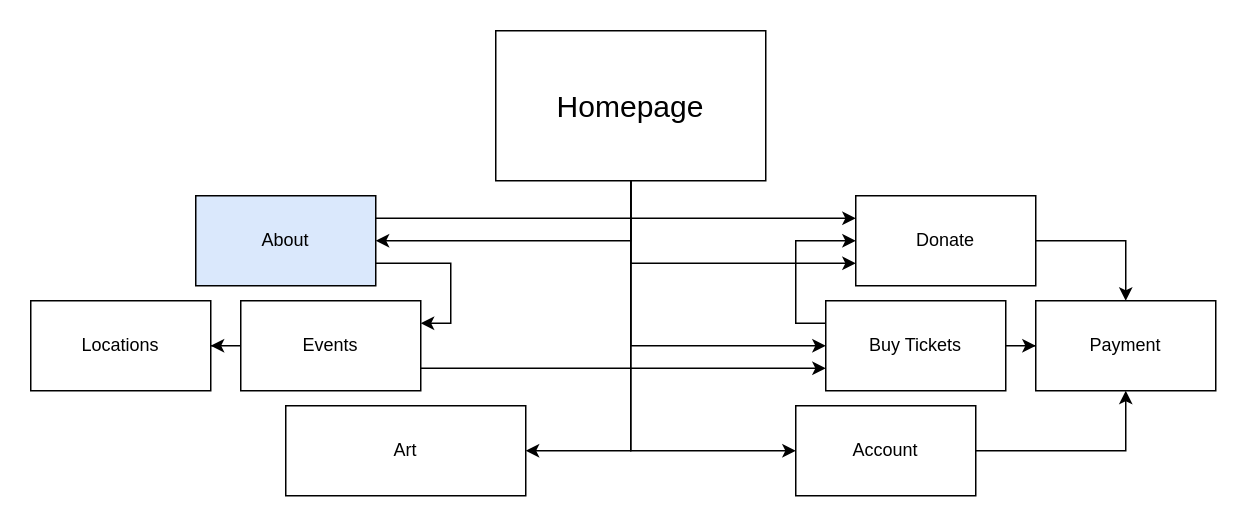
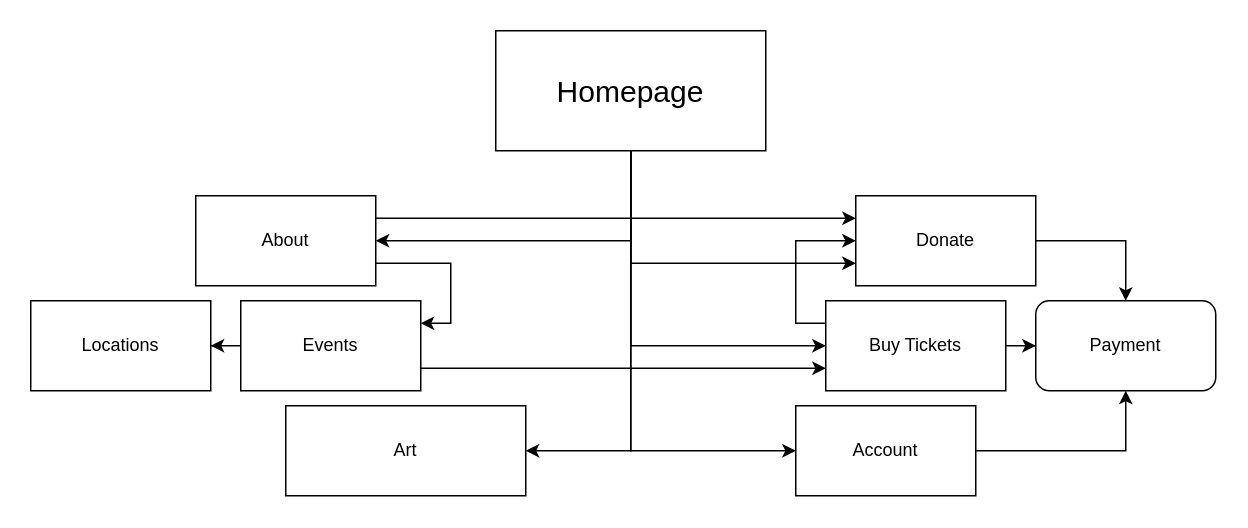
- <mxCell id="7" value="&lt;font style=&quot;font-size: 20px;&quot;&gt;Homepage&lt;/font&gt;" style="rounded=0;whiteSpace=wrap;html=1;" vertex="1" parent="1"><mxGeometry x="330" y="20" width="180" height="100" as="geometry" /></mxCell>
+ <mxCell id="7" value="&lt;font style=&quot;font-size: 20px;&quot;&gt;Homepage&lt;/font&gt;" style="rounded=0;whiteSpace=wrap;html=1;" vertex="1" parent="1"><mxGeometry x="330" y="20" width="180" height="80" as="geometry" /></mxCell>
- <mxCell id="10" value="About" style="rounded=0;whiteSpace=wrap;html=1;fillColor=#dae8fc;" vertex="1" parent="1"><mxGeometry x="130" y="130" width="120" height="60" as="geometry" /></mxCell>
+ <mxCell id="10" value="About" style="rounded=0;whiteSpace=wrap;html=1;" vertex="1" parent="1"><mxGeometry x="130" y="130" width="120" height="60" as="geometry" /></mxCell>
- <mxCell id="22" value="Payment" style="rounded=0;whiteSpace=wrap;html=1;" vertex="1" parent="1"><mxGeometry x="690" y="200" width="120" height="60" as="geometry" /></mxCell>
+ <mxCell id="22" value="Payment" style="whiteSpace=wrap;html=1;rounded=1;" vertex="1" parent="1"><mxGeometry x="690" y="200" width="120" height="60" as="geometry" /></mxCell>
